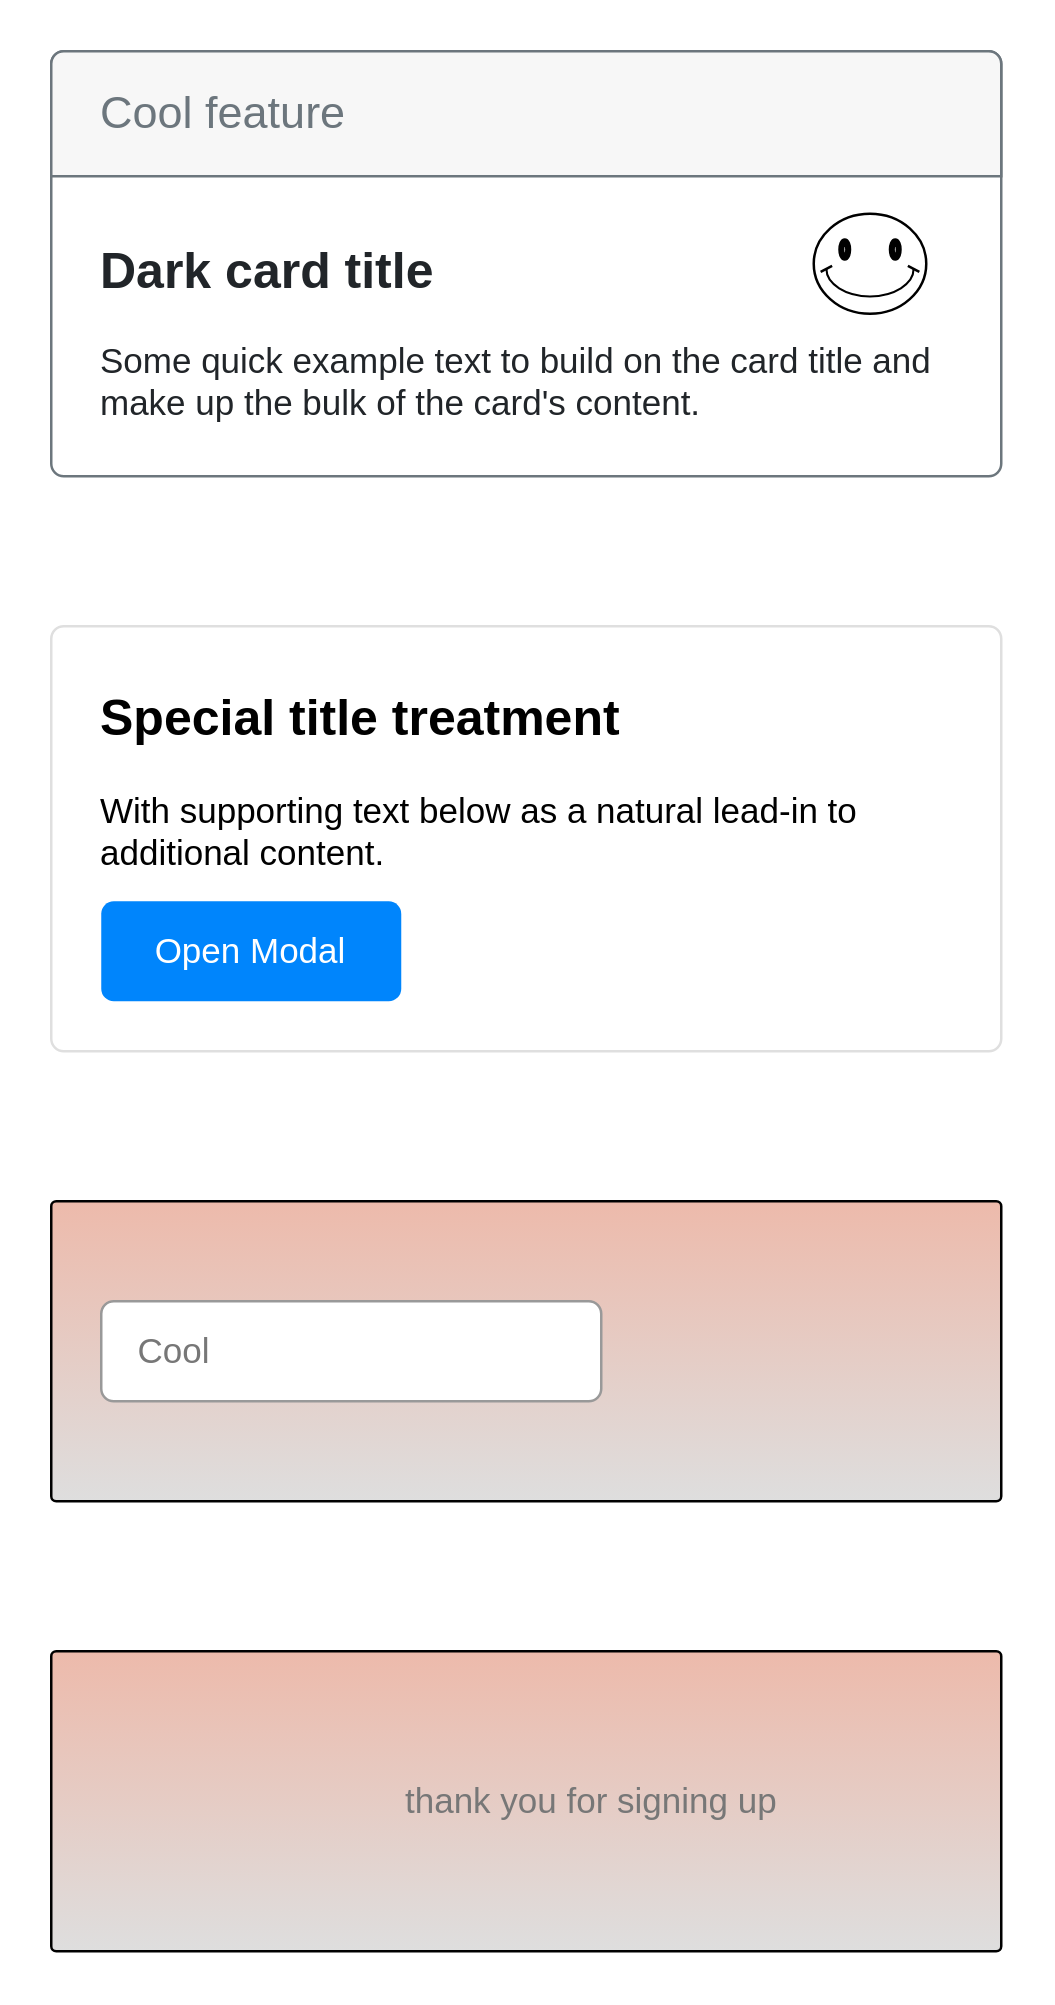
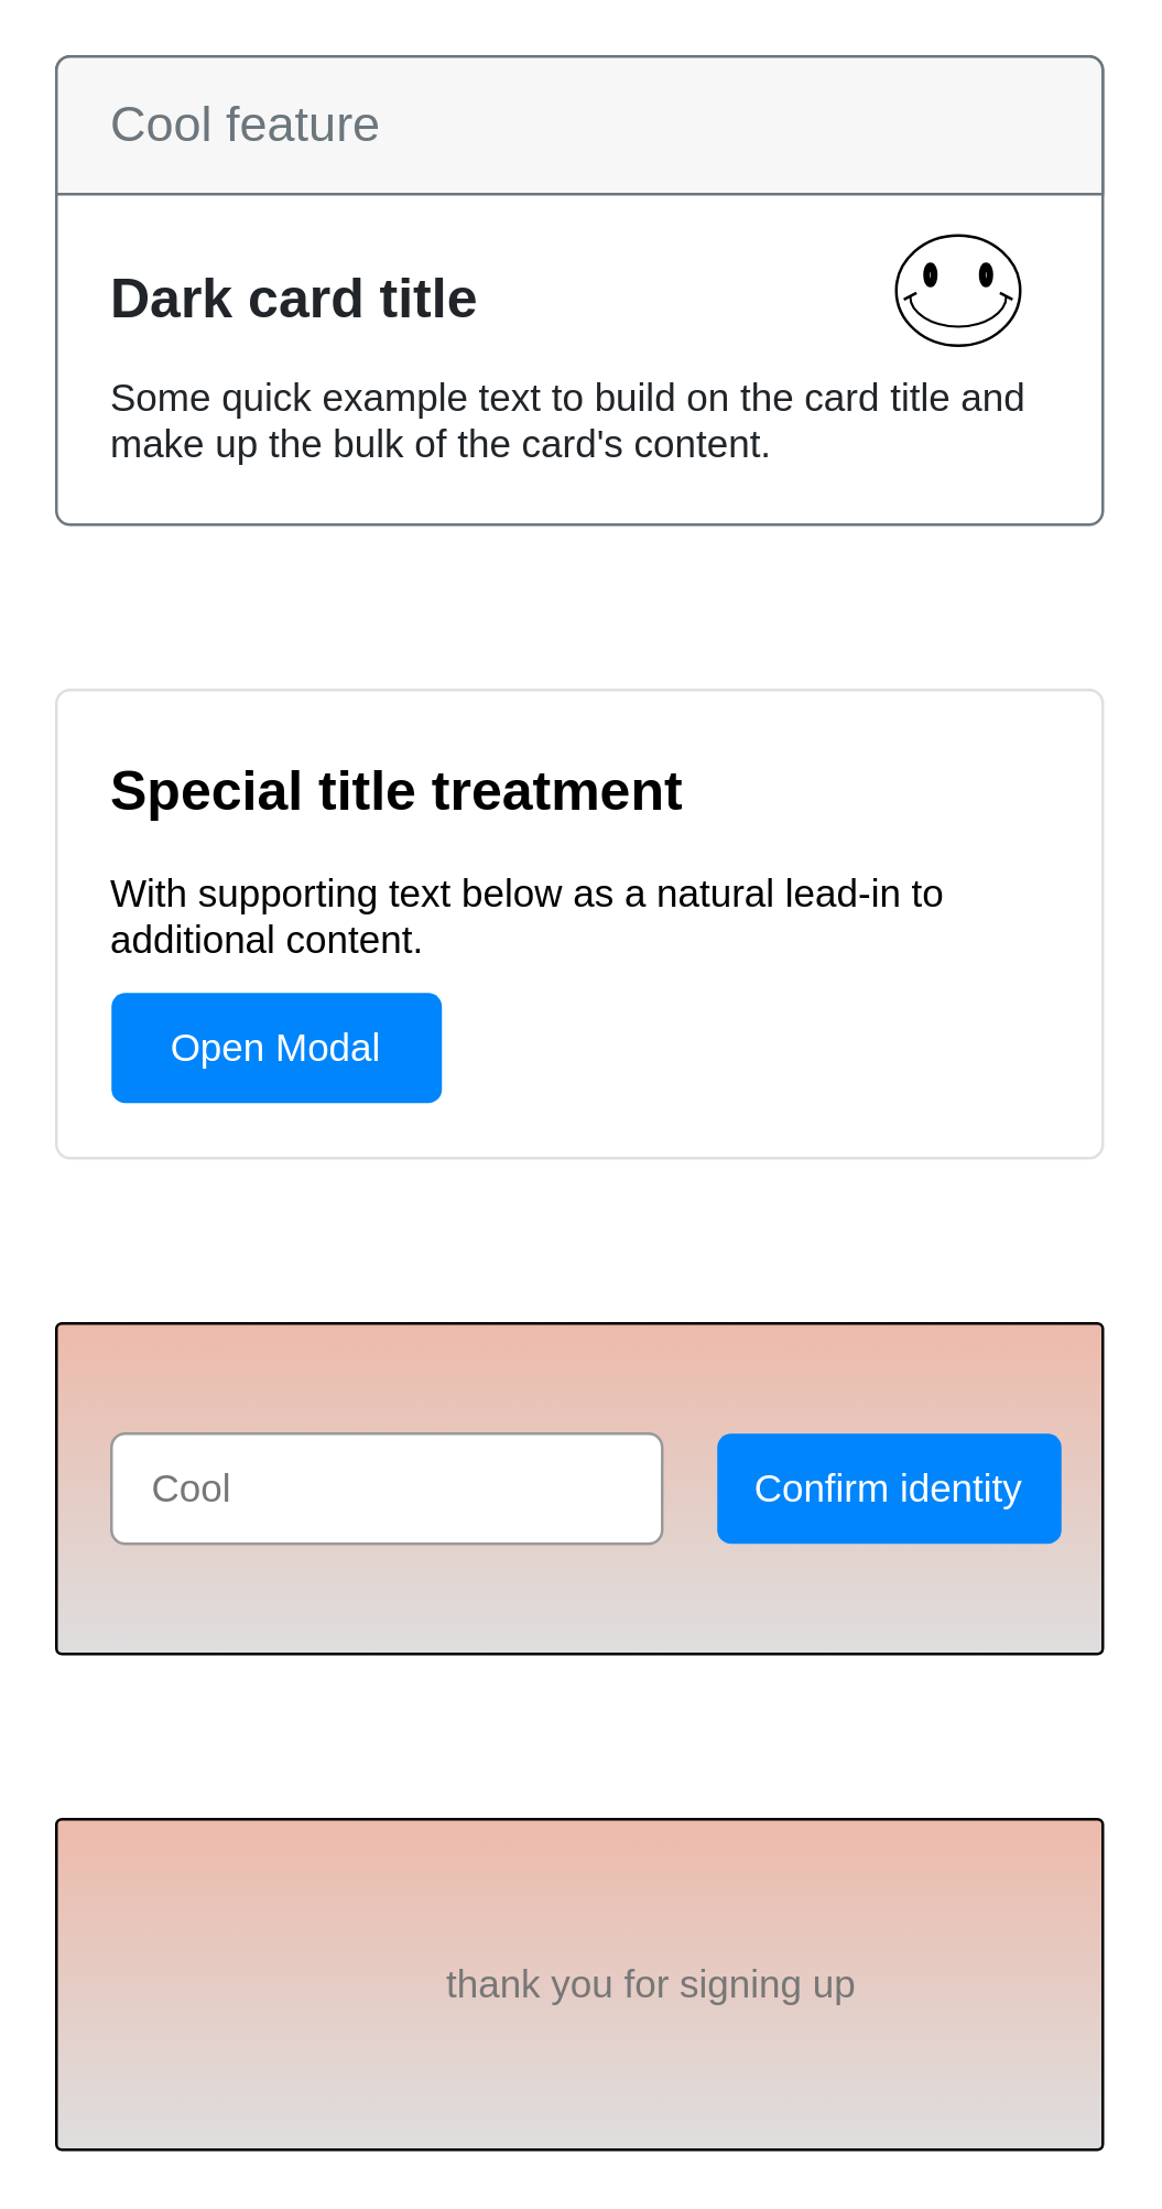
+ <mxCell id="9" value="Confirm identity" style="html=1;shadow=0;dashed=0;shape=mxgraph.bootstrap.rrect;rSize=5;strokeColor=none;fillColor=#0085FC;fontColor=#ffffff;whiteSpace=wrap;align=center;verticalAlign=middle;fontStyle=0;fontSize=14;spacing=14;" parent="7" vertex="1"><mxGeometry x="240" y="40" width="125" height="40" as="geometry" /></mxCell>
